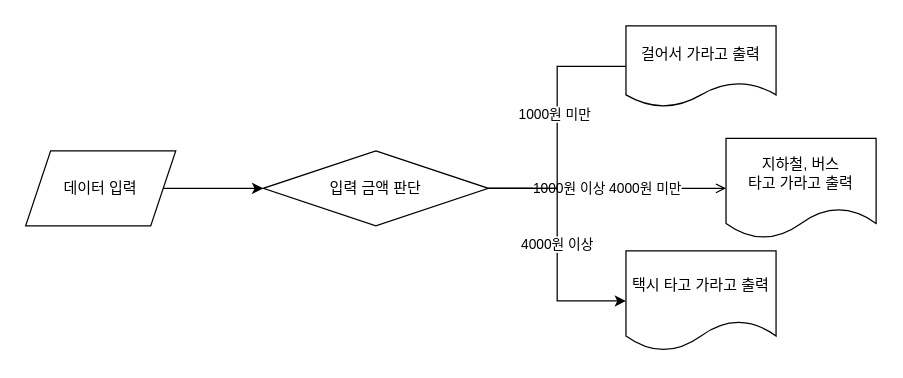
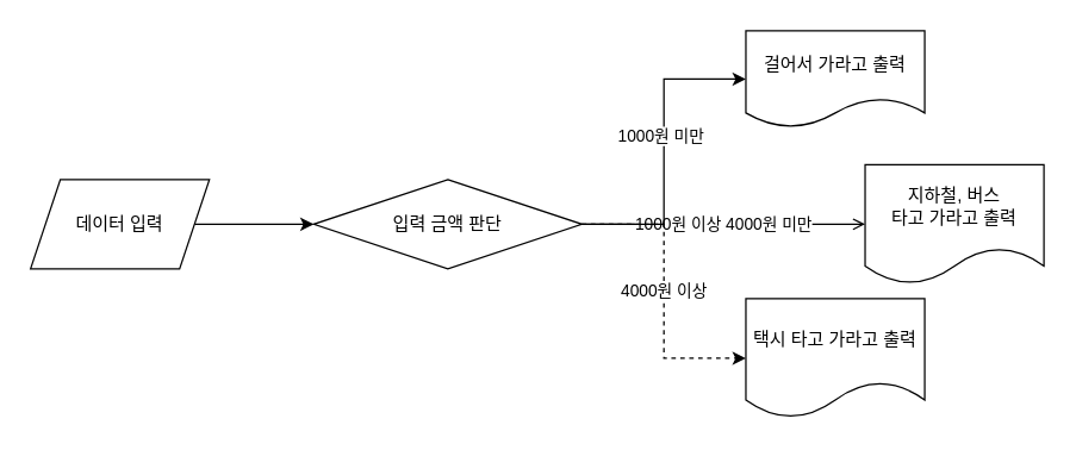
- <mxCell id="6" style="edgeStyle=orthogonalEdgeStyle;rounded=0;orthogonalLoop=1;jettySize=auto;html=1;entryX=0;entryY=0.5;entryDx=0;entryDy=0;endArrow=none;" edge="1" parent="1" source="8" target="9"><mxGeometry relative="1" as="geometry" /></mxCell>
+ <mxCell id="6" style="edgeStyle=orthogonalEdgeStyle;rounded=0;orthogonalLoop=1;jettySize=auto;html=1;entryX=0;entryY=0.5;entryDx=0;entryDy=0;" edge="1" parent="1" source="8" target="9"><mxGeometry relative="1" as="geometry" /></mxCell>
- <mxCell id="5" value="4000원 이상" style="edgeStyle=orthogonalEdgeStyle;rounded=0;orthogonalLoop=1;jettySize=auto;html=1;entryX=0;entryY=0.5;entryDx=0;entryDy=0;" edge="1" parent="1" source="8" target="11"><mxGeometry relative="1" as="geometry" /></mxCell>
+ <mxCell id="5" value="4000원 이상" style="edgeStyle=orthogonalEdgeStyle;rounded=0;orthogonalLoop=1;jettySize=auto;html=1;entryX=0;entryY=0.5;entryDx=0;entryDy=0;dashed=1;" edge="1" parent="1" source="8" target="11"><mxGeometry relative="1" as="geometry" /></mxCell>
